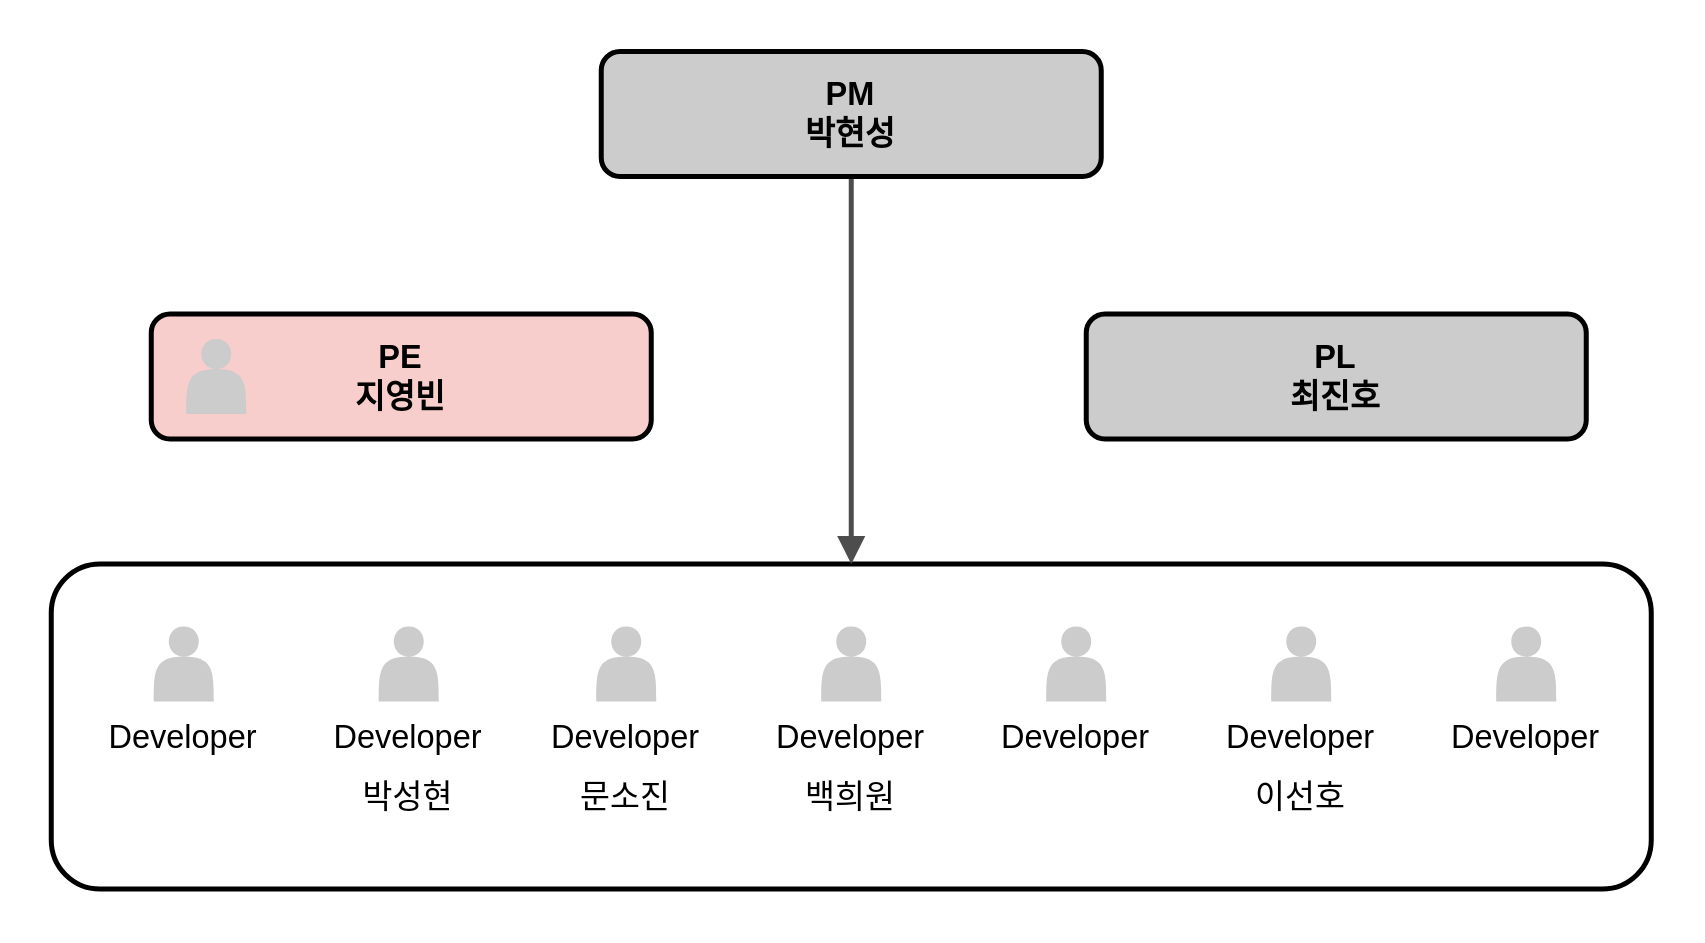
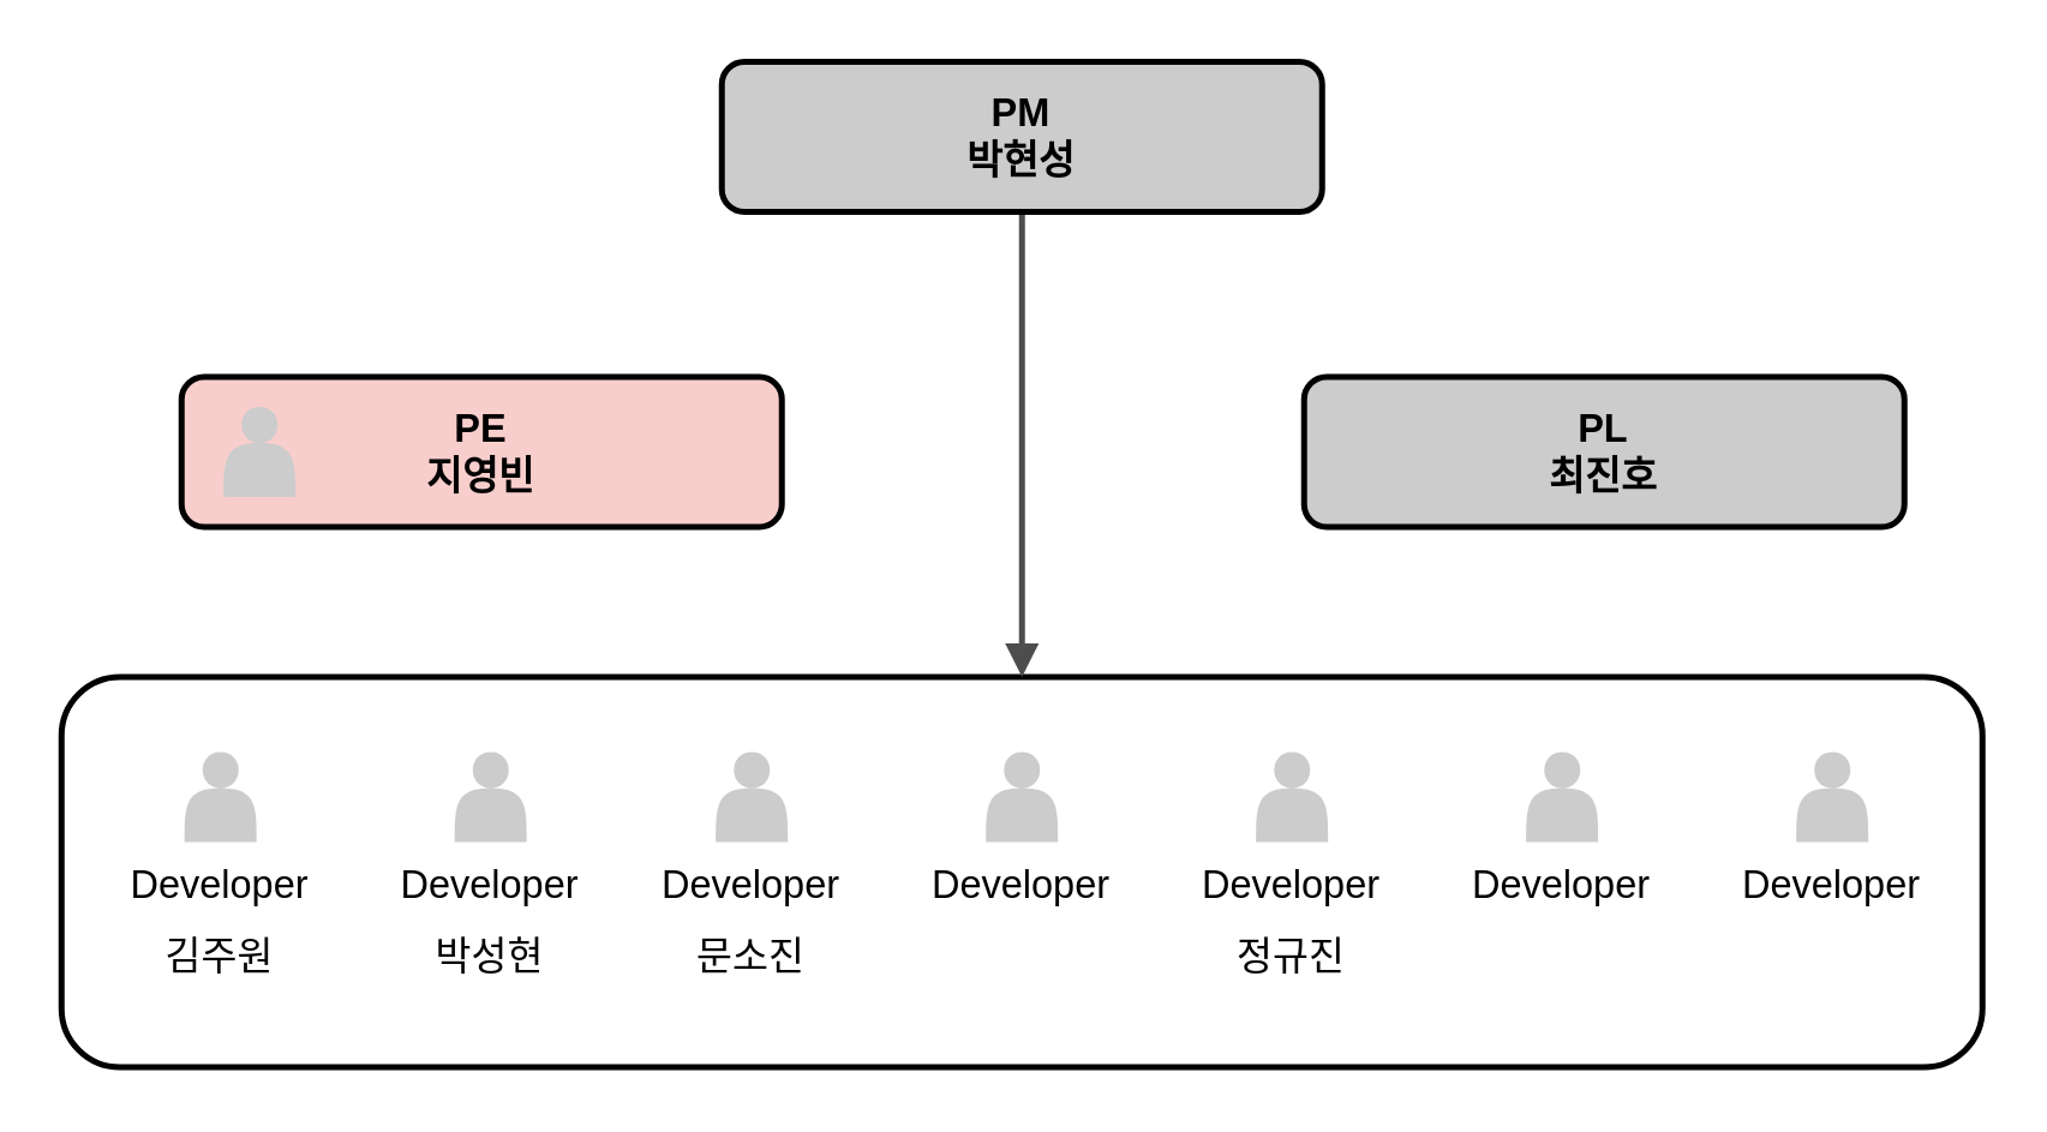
+ <mxCell id="7" value="김주원" style="text;html=1;strokeColor=none;fillColor=none;align=center;verticalAlign=middle;whiteSpace=wrap;rounded=1;shadow=0;comic=0;fontFamily=Helvetica;fontSize=13;" parent="1" vertex="1"><mxGeometry x="28" y="305" width="90" height="25" as="geometry" /></mxCell>
- <mxCell id="19" value="백희원" style="text;html=1;strokeColor=none;fillColor=none;align=center;verticalAlign=middle;whiteSpace=wrap;rounded=1;shadow=0;comic=0;fontFamily=Helvetica;fontSize=13;" vertex="1" parent="1"><mxGeometry x="295" y="305" width="90" height="25" as="geometry" /></mxCell>
+ <mxCell id="20" value="정규진" style="text;html=1;strokeColor=none;fillColor=none;align=center;verticalAlign=middle;whiteSpace=wrap;rounded=1;shadow=0;comic=0;fontFamily=Helvetica;fontSize=13;" vertex="1" parent="1"><mxGeometry x="385" y="305" width="90" height="25" as="geometry" /></mxCell>
- <mxCell id="21" value="이선호" style="text;html=1;strokeColor=none;fillColor=none;align=center;verticalAlign=middle;whiteSpace=wrap;rounded=1;shadow=0;comic=0;fontFamily=Helvetica;fontSize=13;" vertex="1" parent="1"><mxGeometry x="475" y="305" width="90" height="25" as="geometry" /></mxCell>
